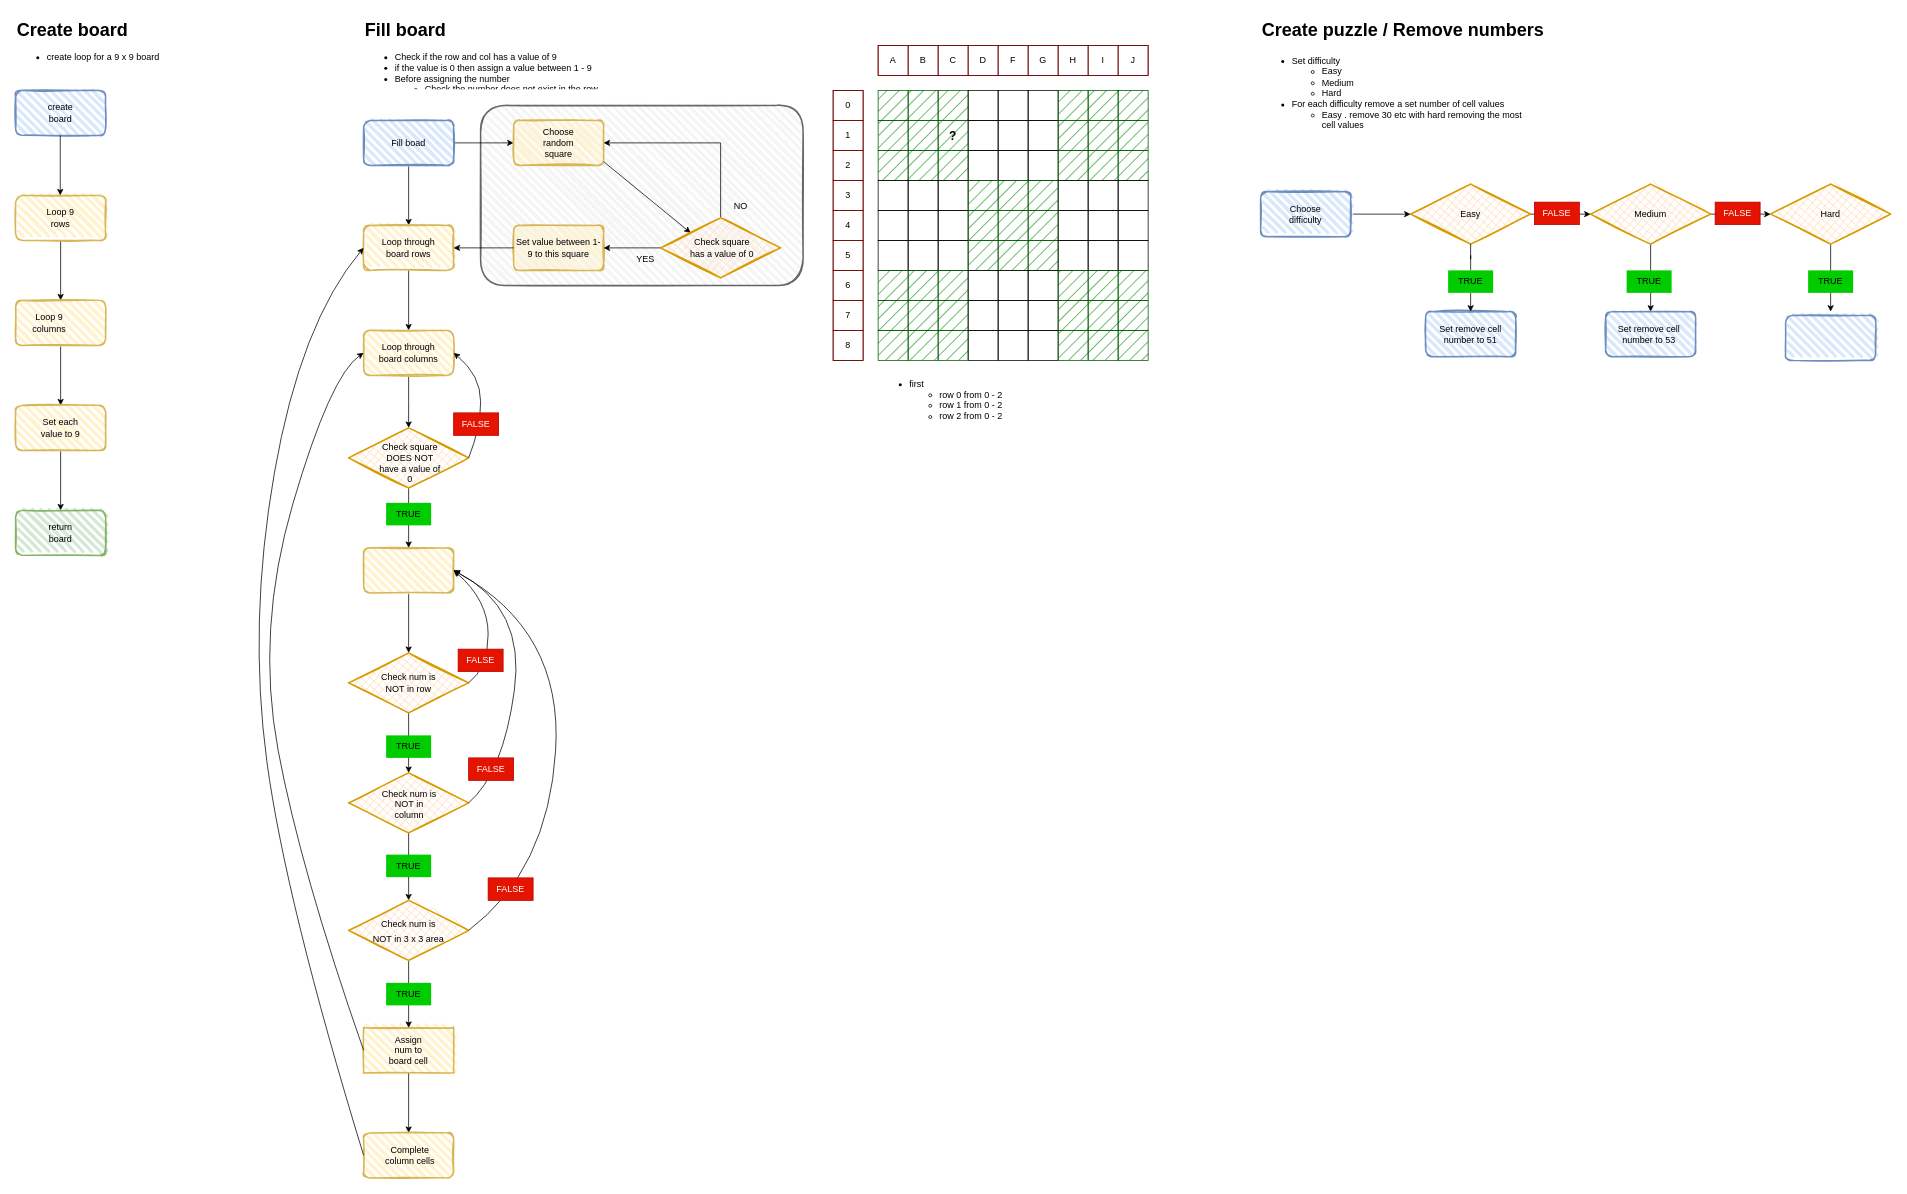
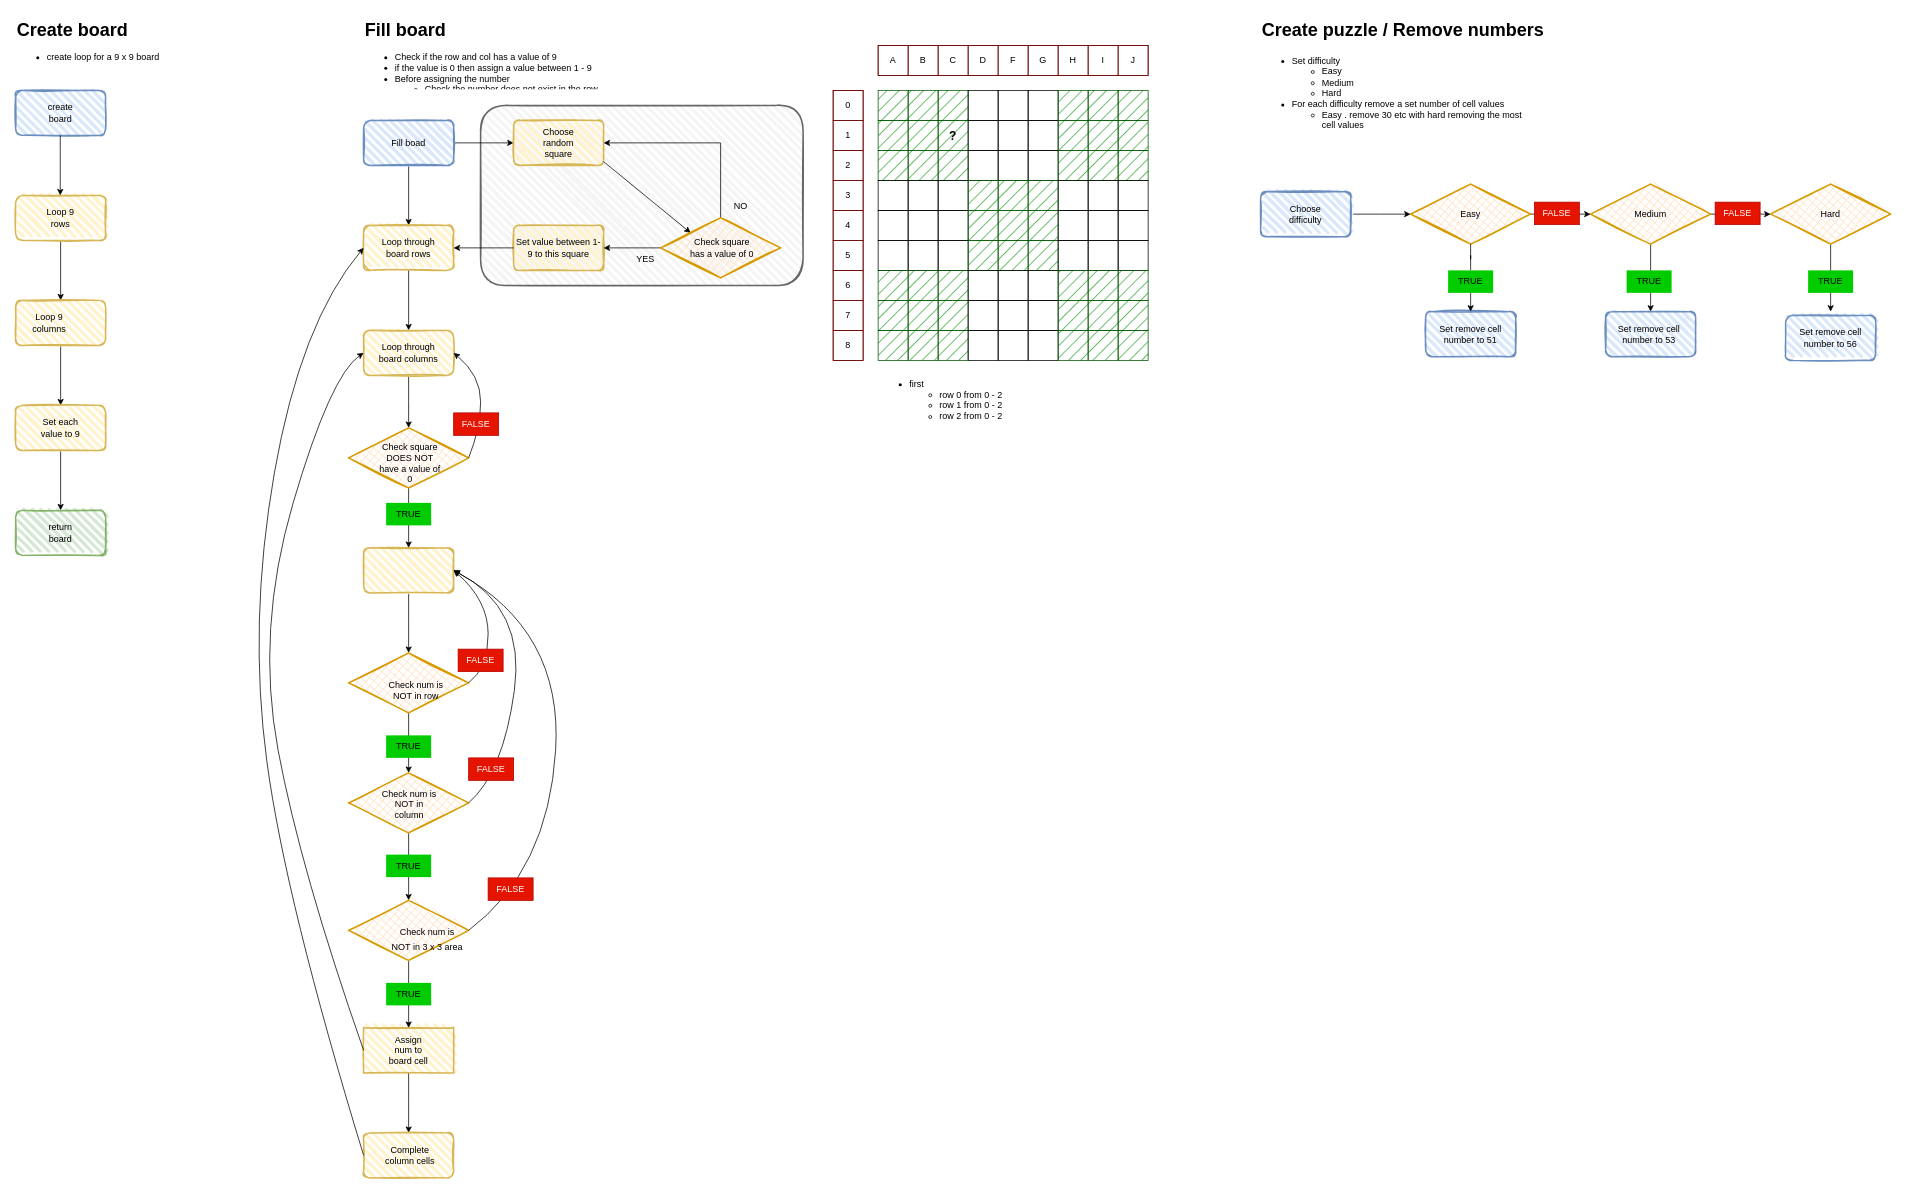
+ <mxCell id="223" value="Set remove cell number to 56" style="text;html=1;strokeColor=none;fillColor=none;align=center;verticalAlign=middle;whiteSpace=wrap;rounded=0;fontSize=12;" parent="1" vertex="1"><mxGeometry x="2390" y="435" width="100" height="30" as="geometry" /></mxCell>
- <mxCell id="52" value="Check num is NOT in row" style="text;html=1;strokeColor=none;fillColor=none;align=center;verticalAlign=middle;whiteSpace=wrap;rounded=0;" parent="1" vertex="1"><mxGeometry x="504" y="895" width="80" height="30" as="geometry" /></mxCell>
+ <mxCell id="52" value="Check num is NOT in row" style="text;html=1;strokeColor=none;fillColor=none;align=center;verticalAlign=middle;whiteSpace=wrap;rounded=0;" parent="1" vertex="1"><mxGeometry x="514" y="905" width="80" height="30" as="geometry" /></mxCell>
- <mxCell id="190" value="&lt;font style=&quot;font-size: 12px;&quot;&gt;Check num is NOT in 3 x 3 area&lt;/font&gt;" style="text;html=1;strokeColor=none;fillColor=none;align=center;verticalAlign=middle;whiteSpace=wrap;rounded=0;fontSize=16;" parent="1" vertex="1"><mxGeometry x="494" y="1225" width="100" height="30" as="geometry" /></mxCell>
+ <mxCell id="190" value="&lt;font style=&quot;font-size: 12px;&quot;&gt;Check num is NOT in 3 x 3 area&lt;/font&gt;" style="text;html=1;strokeColor=none;fillColor=none;align=center;verticalAlign=middle;whiteSpace=wrap;rounded=0;fontSize=16;" parent="1" vertex="1"><mxGeometry x="519" y="1235" width="100" height="30" as="geometry" /></mxCell>
